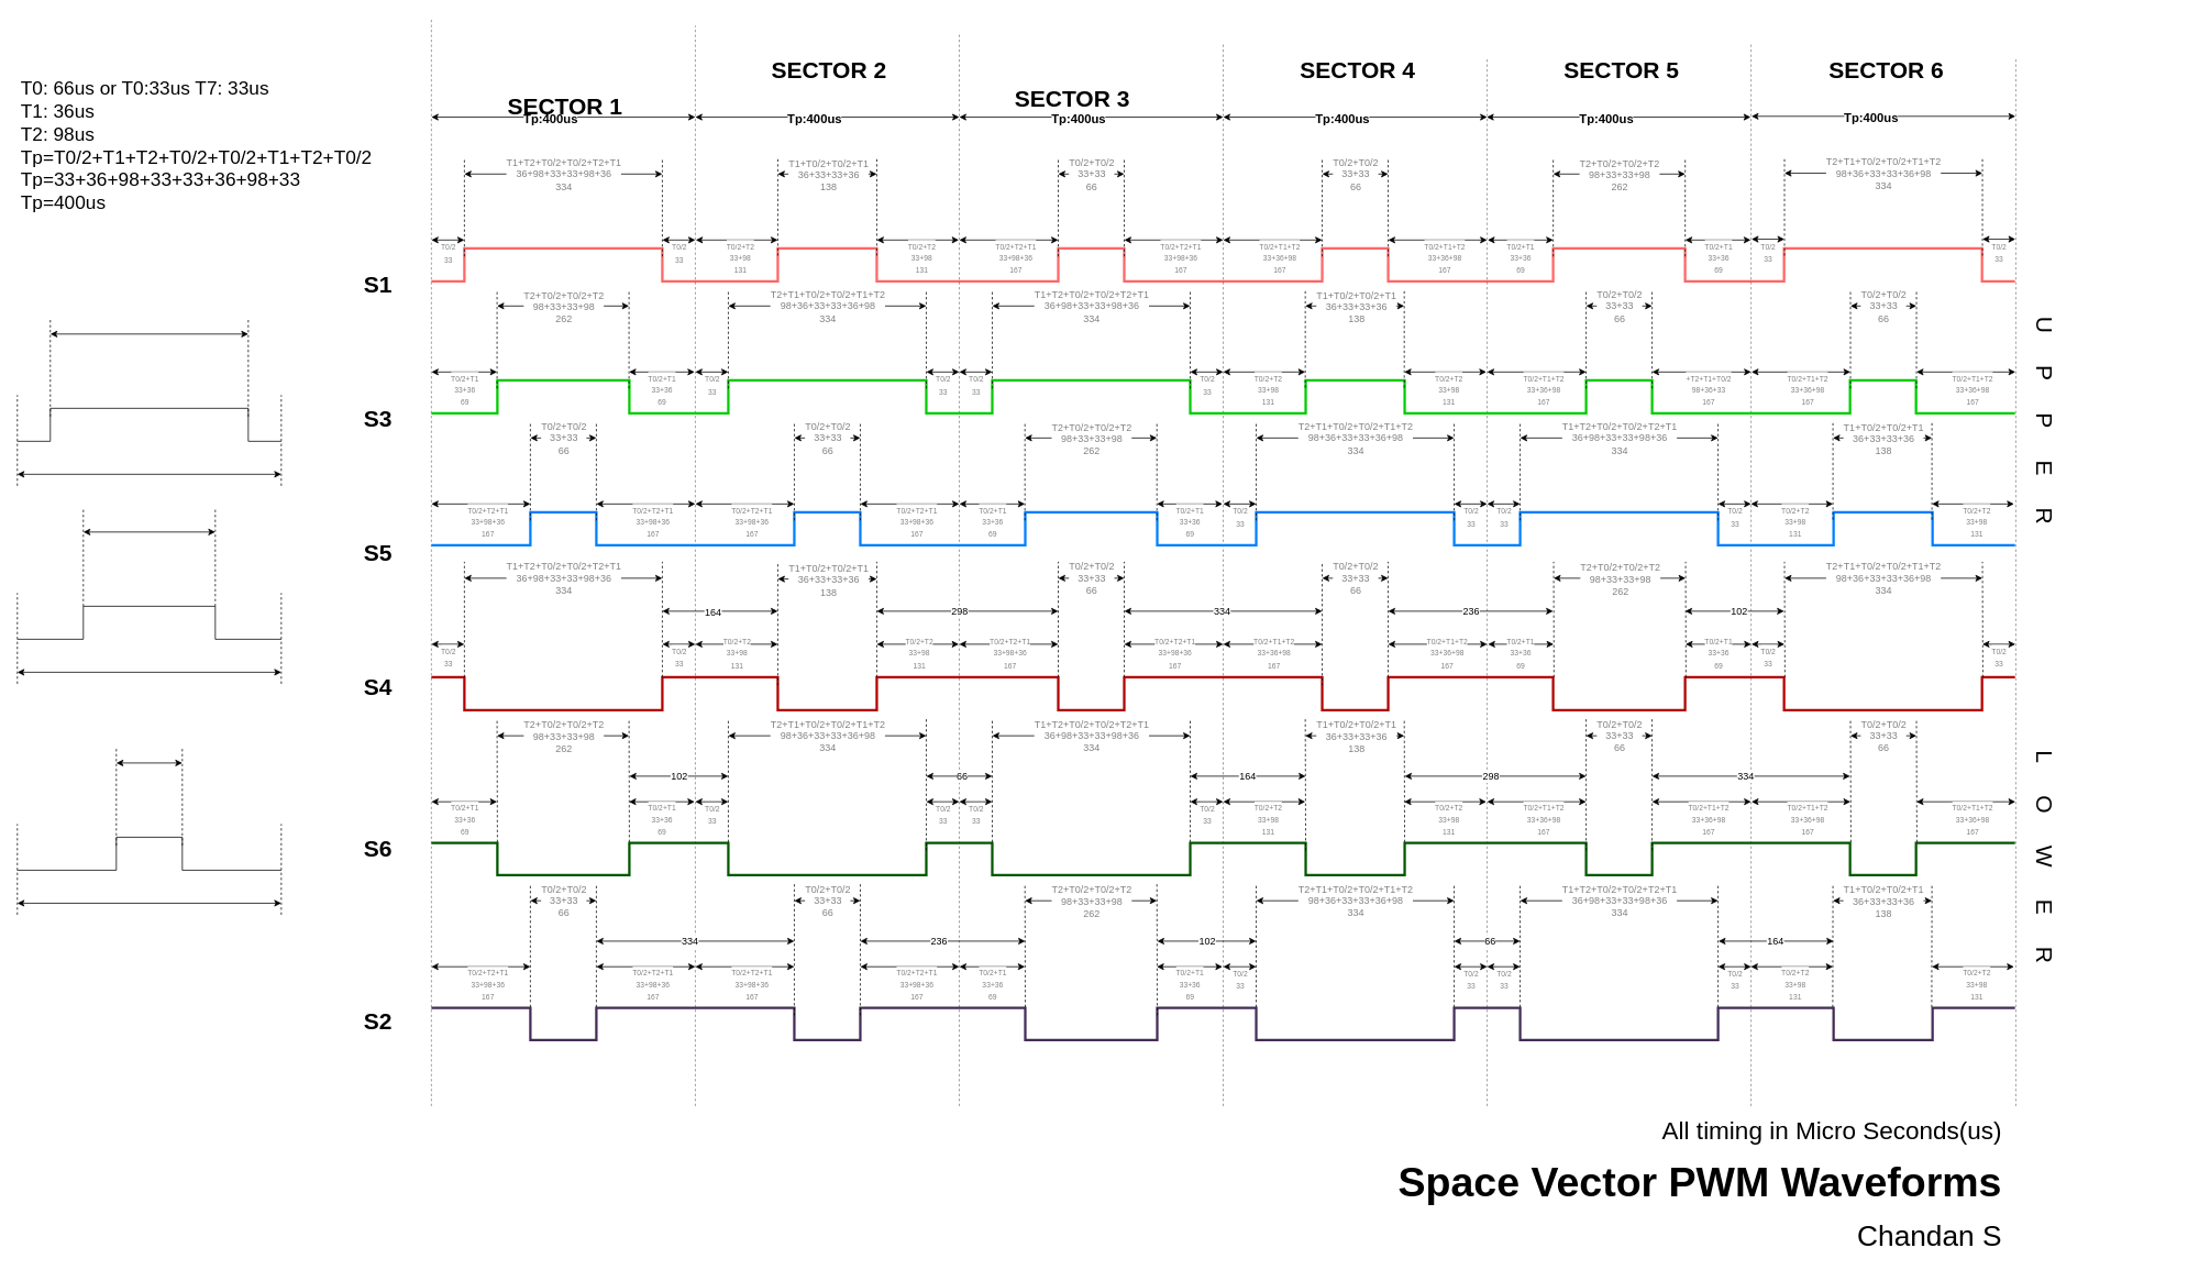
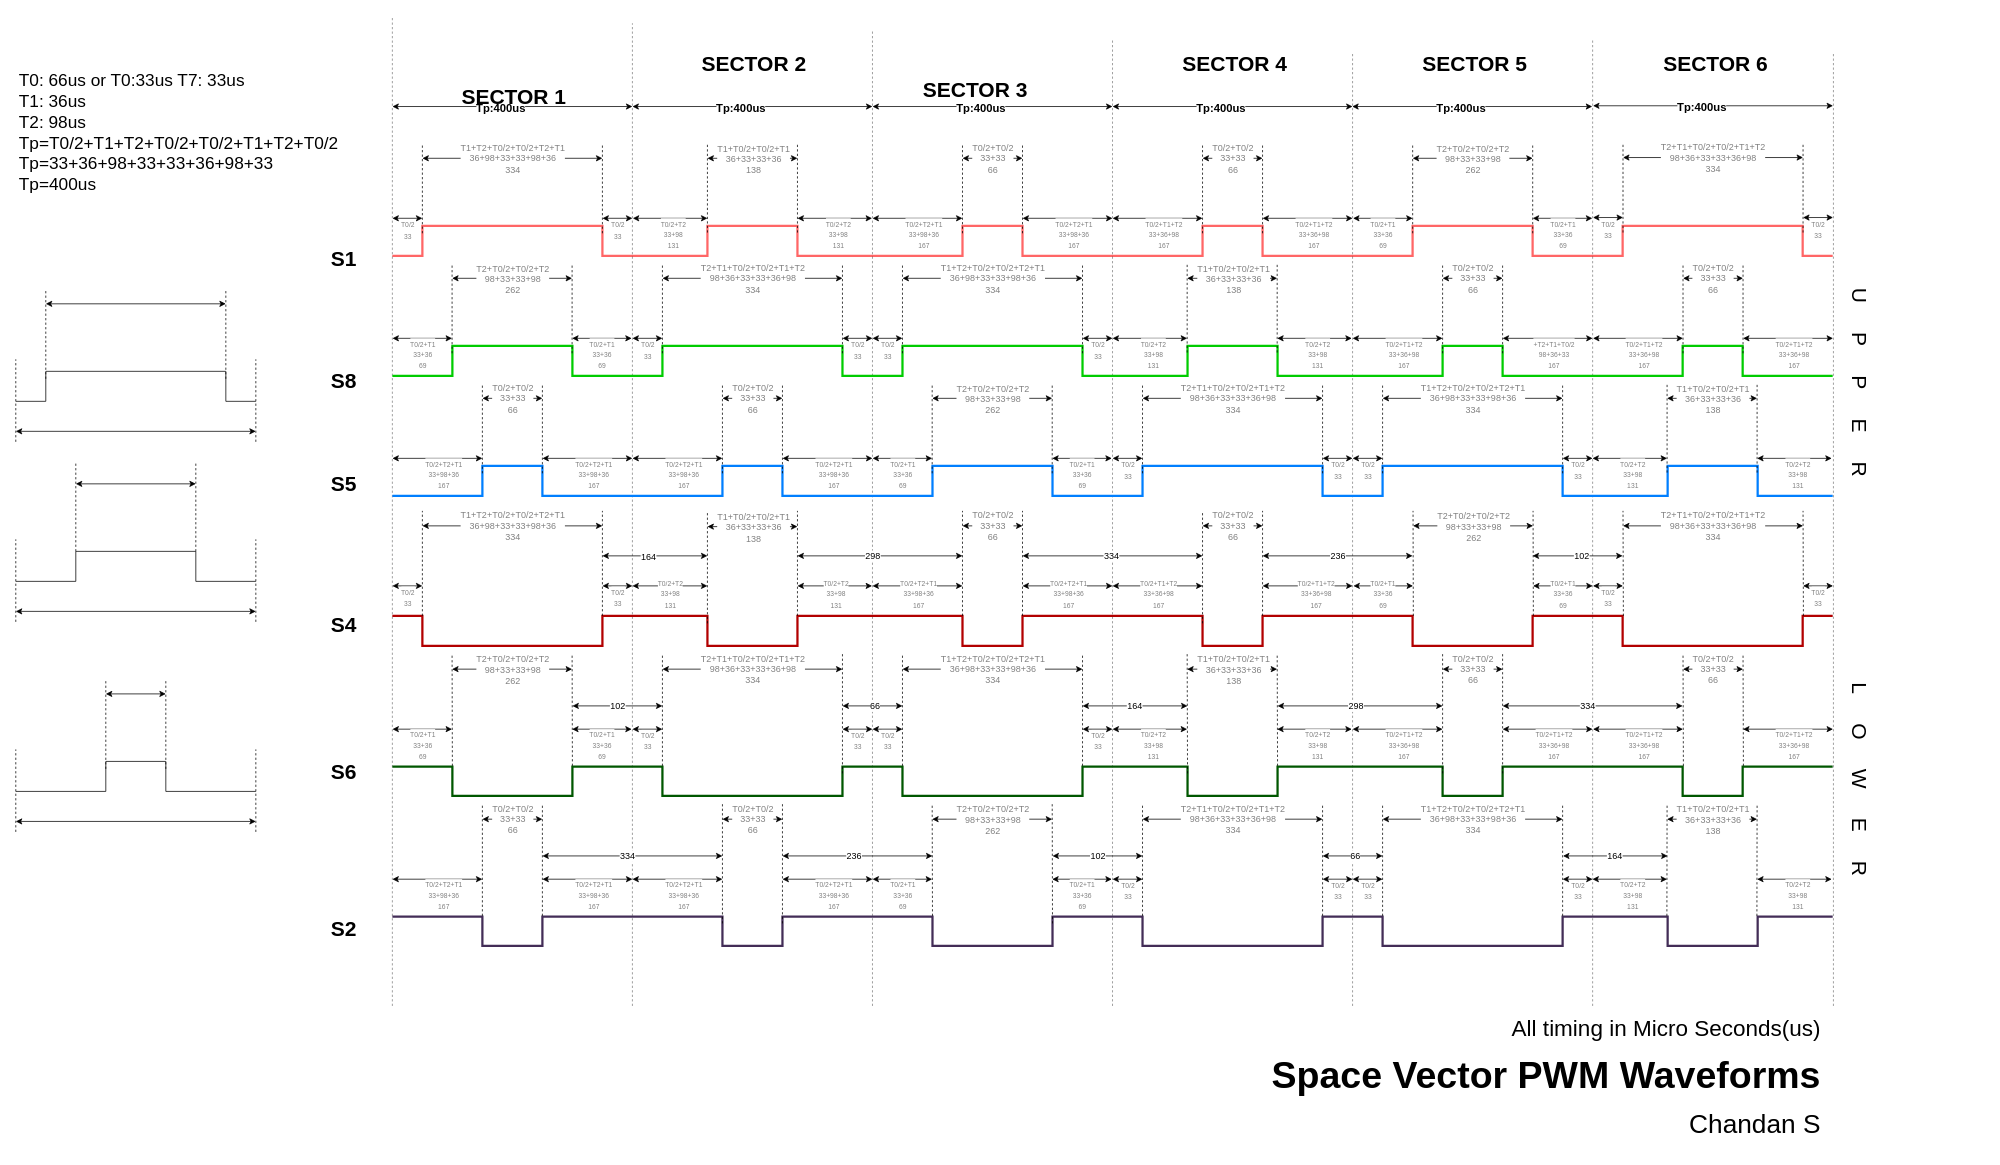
- <mxCell id="376" value="&lt;font style=&quot;font-size: 28px&quot;&gt;&lt;b&gt;S3&lt;/b&gt;&lt;/font&gt;" style="text;html=1;resizable=0;points=[];autosize=1;align=left;verticalAlign=top;spacingTop=-4;fontSize=50;fontColor=#000000;" vertex="1" parent="1"><mxGeometry x="439" y="466.5" width="50" height="70" as="geometry" /></mxCell>
+ <mxCell id="376" value="&lt;font style=&quot;font-size: 28px&quot;&gt;&lt;b&gt;S8&lt;/b&gt;&lt;/font&gt;" style="text;html=1;resizable=0;points=[];autosize=1;align=left;verticalAlign=top;spacingTop=-4;fontSize=50;fontColor=#000000;" vertex="1" parent="1"><mxGeometry x="439" y="466.5" width="50" height="70" as="geometry" /></mxCell>
- <mxCell id="377" value="&lt;font style=&quot;font-size: 28px&quot;&gt;&lt;b&gt;S5&lt;/b&gt;&lt;/font&gt;" style="text;html=1;resizable=0;points=[];autosize=1;align=left;verticalAlign=top;spacingTop=-4;fontSize=50;fontColor=#000000;" vertex="1" parent="1"><mxGeometry x="439" y="629.5" width="50" height="70" as="geometry" /></mxCell>
+ <mxCell id="377" value="&lt;font style=&quot;font-size: 28px&quot;&gt;&lt;b&gt;S5&lt;/b&gt;&lt;/font&gt;" style="text;html=1;resizable=0;points=[];autosize=1;align=left;verticalAlign=top;spacingTop=-4;fontSize=50;fontColor=#000000;" vertex="1" parent="1"><mxGeometry x="439" y="604.5" width="50" height="70" as="geometry" /></mxCell>
